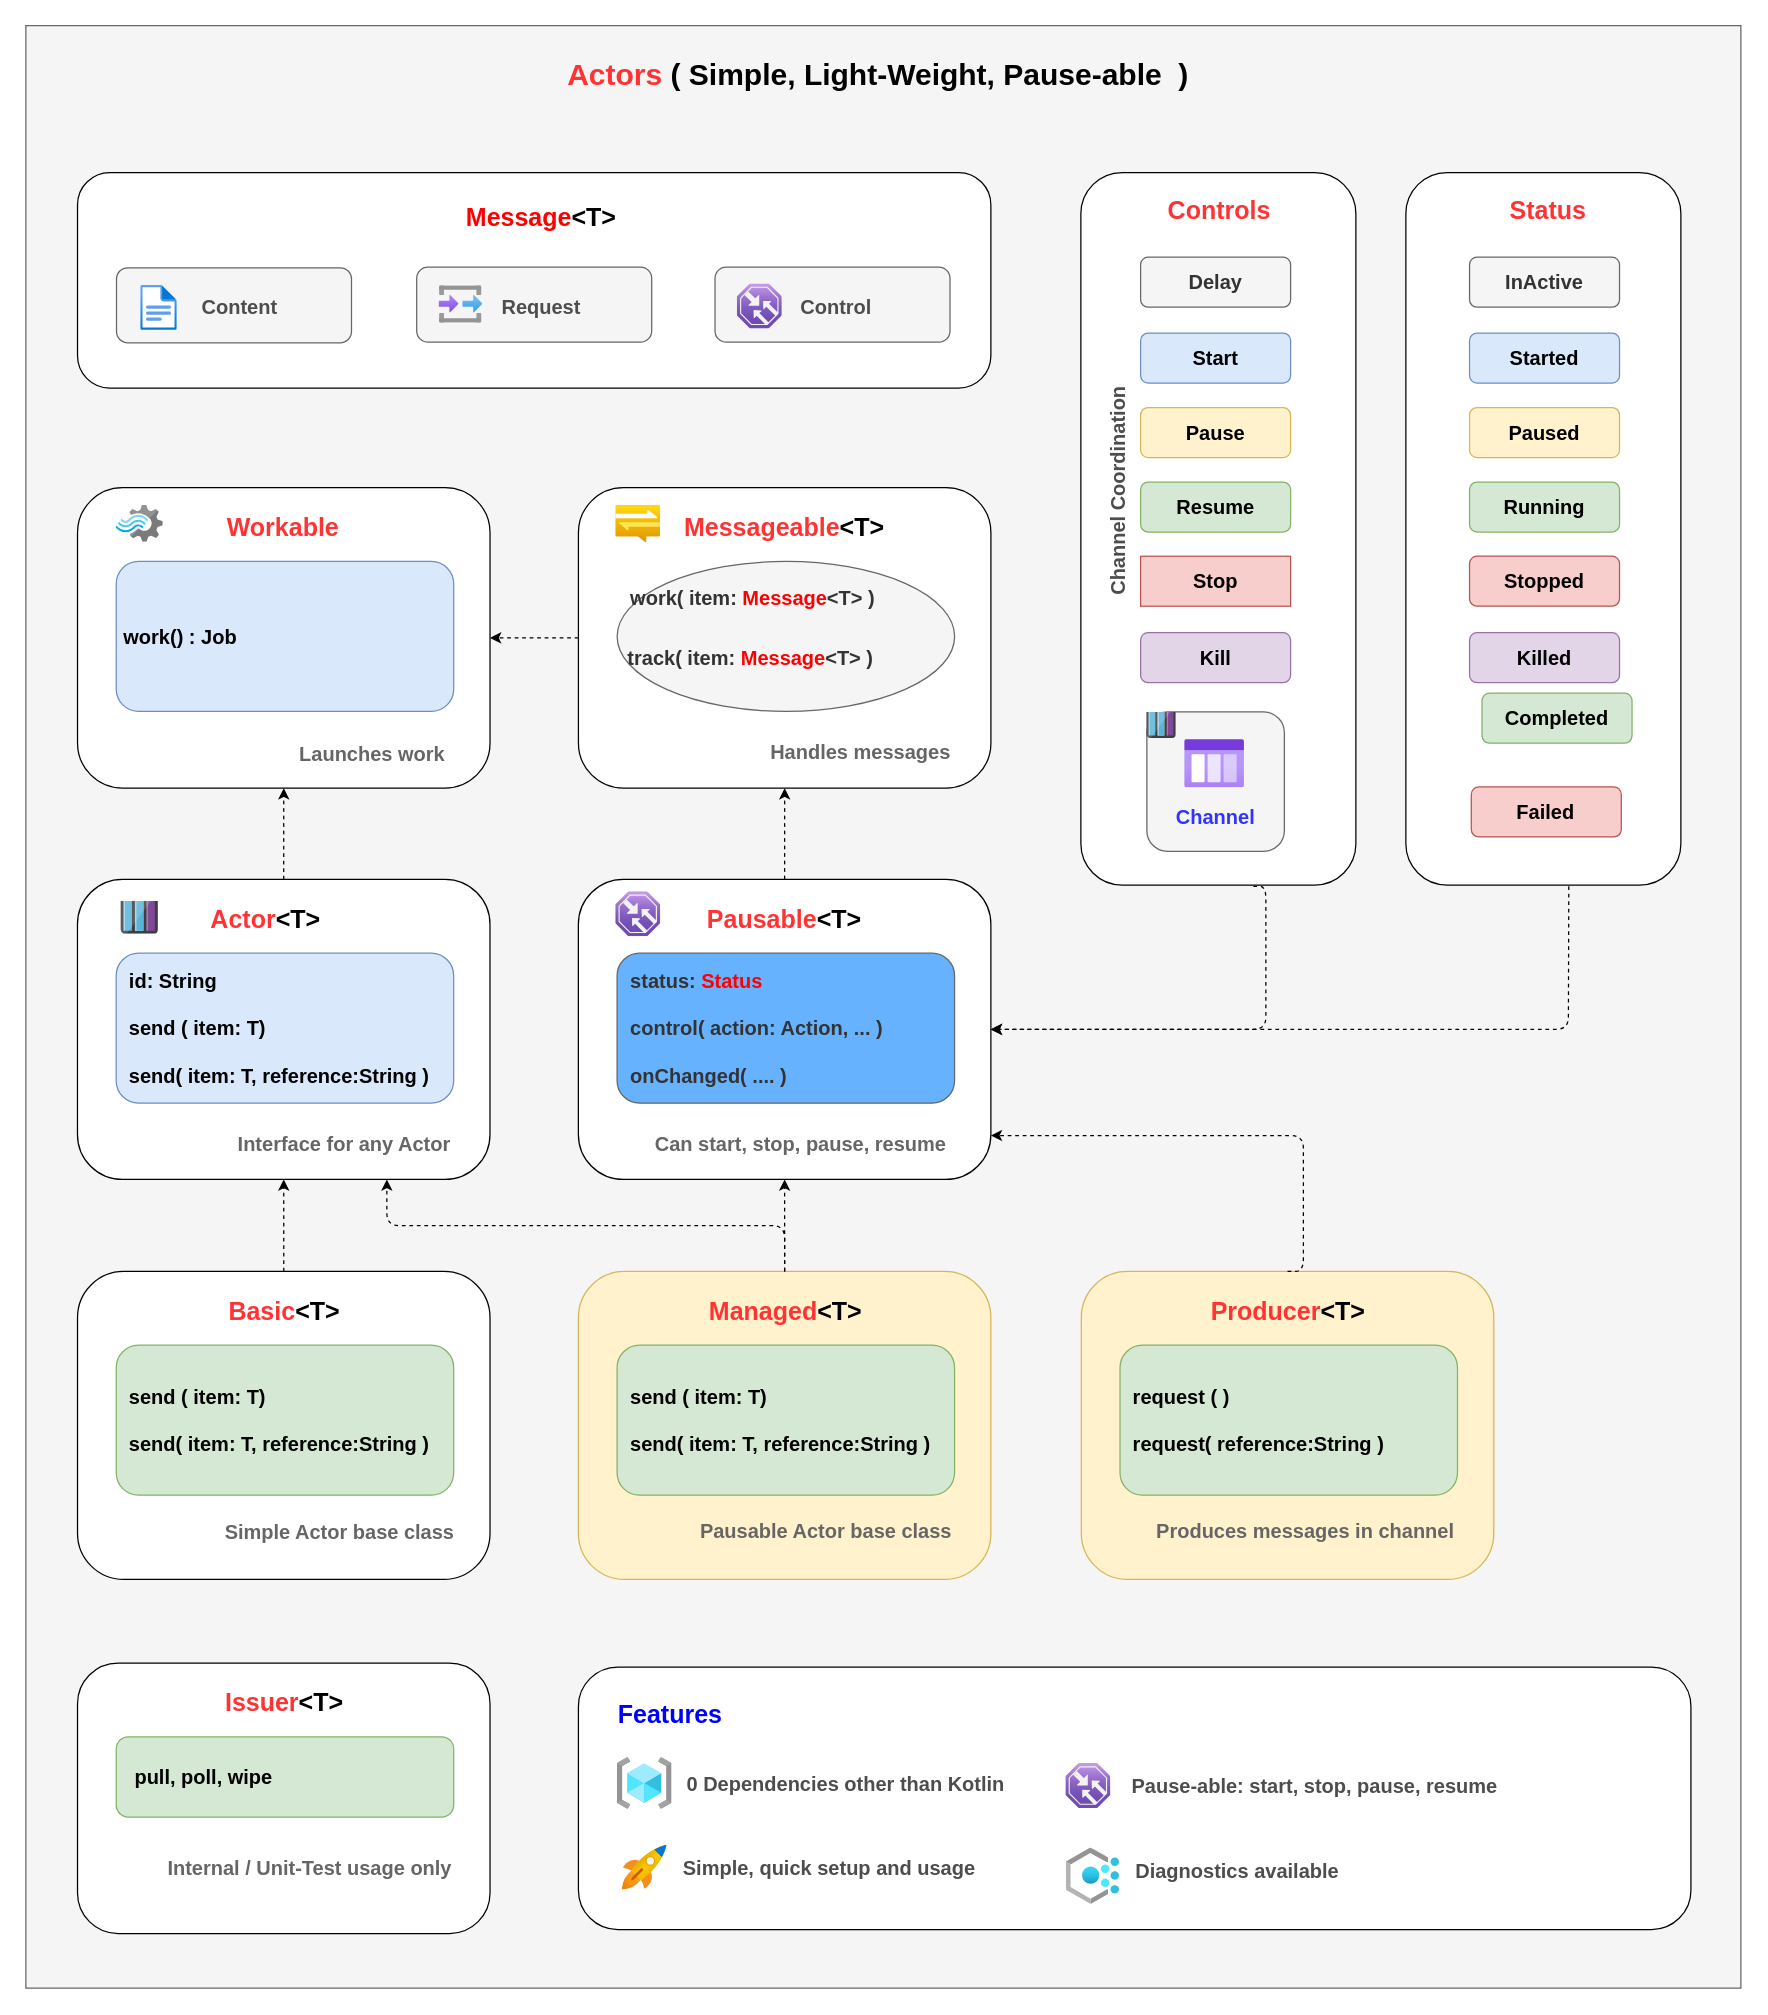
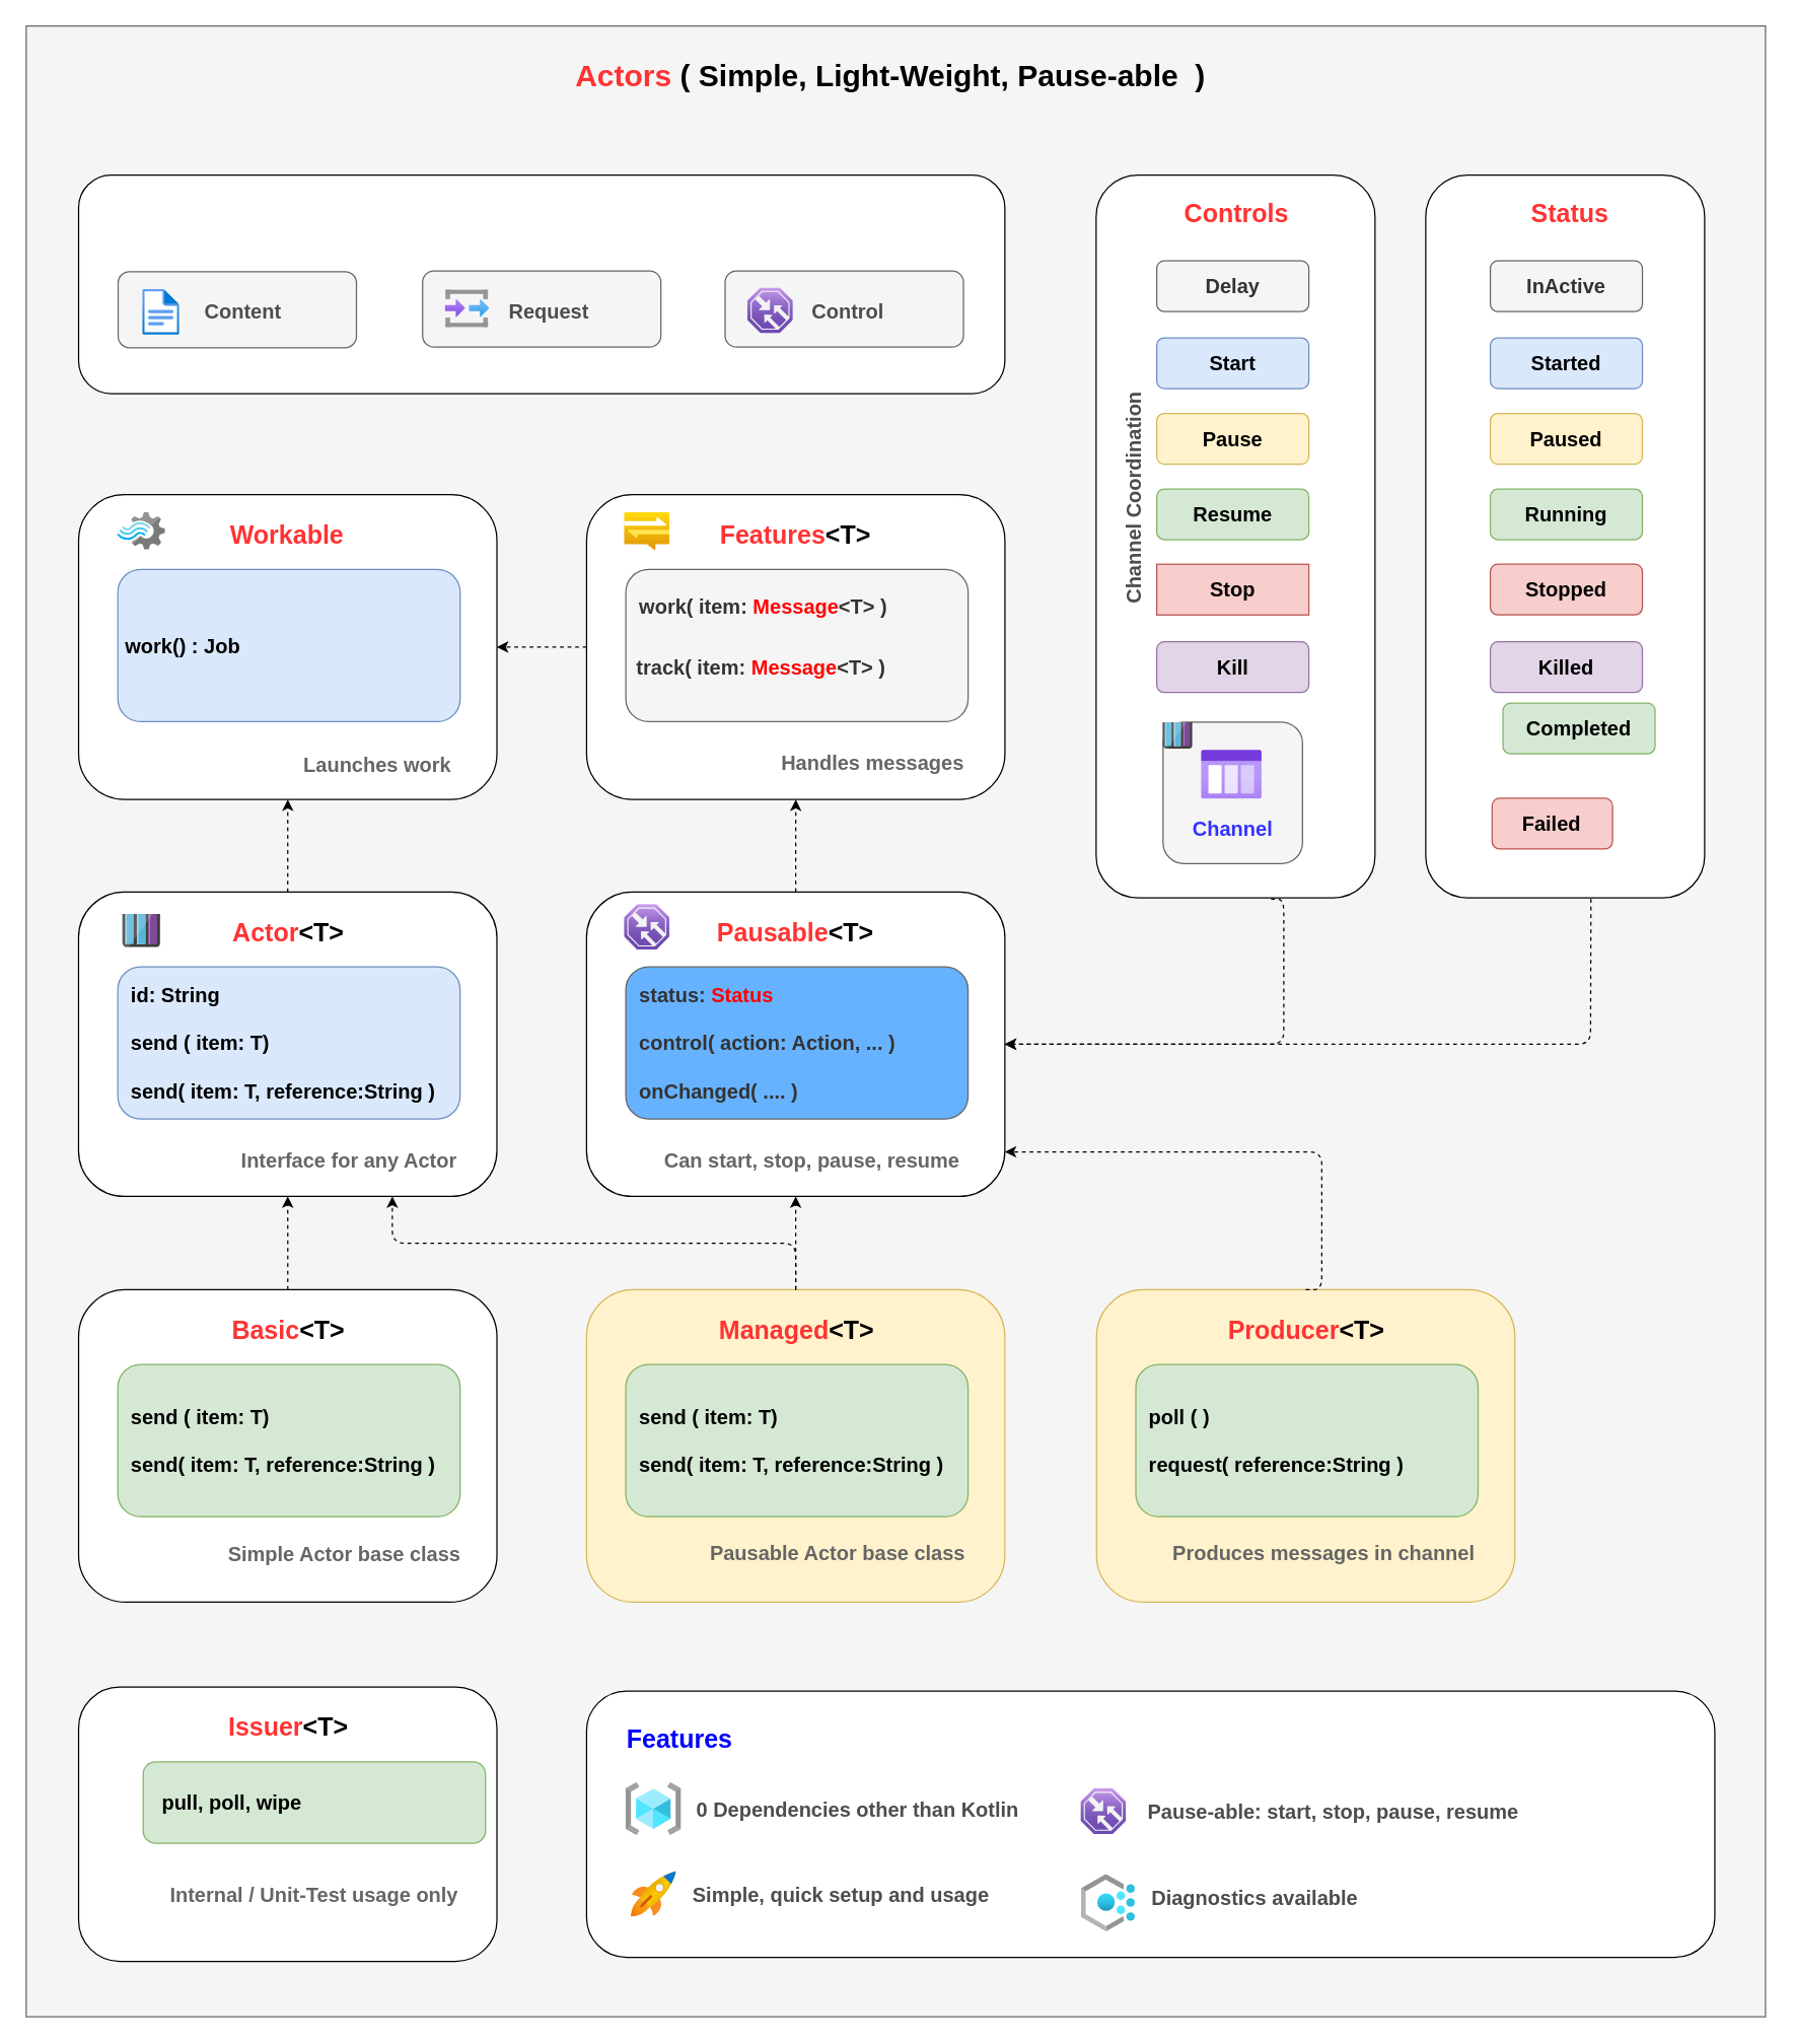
- <mxCell id="10" value="&lt;font&gt;&lt;b&gt;&lt;span style=&quot;font-size: 20px&quot;&gt;&lt;font color=&quot;#ff0000&quot;&gt;Message&lt;/font&gt;&lt;font color=&quot;#000000&quot;&gt;&amp;lt;T&amp;gt;&lt;/font&gt;&lt;/span&gt;&lt;br&gt;&lt;/b&gt;&lt;/font&gt;" style="text;html=1;strokeColor=none;fillColor=none;align=center;verticalAlign=middle;whiteSpace=wrap;rounded=0;fontColor=#0000FF;" parent="1" vertex="1"><mxGeometry x="101.5" y="157.54" width="660.5" height="30" as="geometry" /></mxCell>
- <mxCell id="23" value="&lt;font size=&quot;1&quot;&gt;&lt;b style=&quot;font-size: 20px&quot;&gt;&lt;font color=&quot;#ff3333&quot;&gt;Messageable&lt;/font&gt;&amp;lt;T&amp;gt;&lt;/b&gt;&lt;/font&gt;" style="text;html=1;strokeColor=none;fillColor=none;align=center;verticalAlign=middle;whiteSpace=wrap;rounded=0;" vertex="1" parent="1"><mxGeometry x="492.04" y="405.53" width="270" height="30" as="geometry" /></mxCell>
+ <mxCell id="23" value="&lt;font size=&quot;1&quot;&gt;&lt;b style=&quot;font-size: 20px&quot;&gt;&lt;font color=&quot;#ff3333&quot;&gt;Features&lt;/font&gt;&amp;lt;T&amp;gt;&lt;/b&gt;&lt;/font&gt;" style="text;html=1;strokeColor=none;fillColor=none;align=center;verticalAlign=middle;whiteSpace=wrap;rounded=0;" vertex="1" parent="1"><mxGeometry x="492.04" y="405.53" width="270" height="30" as="geometry" /></mxCell>
- <mxCell id="24" value="&lt;span style=&quot;font-size: 16px&quot;&gt;&lt;b&gt;&amp;nbsp; work( item: &lt;font color=&quot;#ff0000&quot;&gt;Message&lt;/font&gt;&amp;lt;T&amp;gt; )&amp;nbsp;&lt;br&gt;&lt;/b&gt;&lt;/span&gt;&lt;br&gt;&lt;br&gt;&amp;nbsp;&amp;nbsp;&lt;b style=&quot;font-size: 16px&quot;&gt;track( item: &lt;font color=&quot;#ff0000&quot;&gt;Message&lt;/font&gt;&amp;lt;T&amp;gt; )&amp;nbsp;&lt;/b&gt;&lt;br&gt;&amp;nbsp; &amp;nbsp;" style="ellipse;whiteSpace=wrap;html=1;align=left;fillColor=#f5f5f5;strokeColor=#666666;fontColor=#333333;" vertex="1" parent="1"><mxGeometry x="493" y="448.63" width="270" height="120" as="geometry" /></mxCell>
+ <mxCell id="24" value="&lt;span style=&quot;font-size: 16px&quot;&gt;&lt;b&gt;&amp;nbsp; work( item: &lt;font color=&quot;#ff0000&quot;&gt;Message&lt;/font&gt;&amp;lt;T&amp;gt; )&amp;nbsp;&lt;br&gt;&lt;/b&gt;&lt;/span&gt;&lt;br&gt;&lt;br&gt;&amp;nbsp;&amp;nbsp;&lt;b style=&quot;font-size: 16px&quot;&gt;track( item: &lt;font color=&quot;#ff0000&quot;&gt;Message&lt;/font&gt;&amp;lt;T&amp;gt; )&amp;nbsp;&lt;/b&gt;&lt;br&gt;&amp;nbsp; &amp;nbsp;" style="rounded=1;whiteSpace=wrap;html=1;align=left;fillColor=#f5f5f5;strokeColor=#666666;fontColor=#333333;" vertex="1" parent="1"><mxGeometry x="493" y="448.63" width="270" height="120" as="geometry" /></mxCell>
- <mxCell id="44" value="&lt;span style=&quot;font-size: 16px&quot;&gt;&lt;b&gt;Failed&lt;/b&gt;&lt;/span&gt;" style="rounded=1;whiteSpace=wrap;html=1;fillColor=#f8cecc;strokeColor=#b85450;" vertex="1" parent="1"><mxGeometry x="1176.34" y="629.03" width="120" height="40" as="geometry" /></mxCell>
+ <mxCell id="44" value="&lt;span style=&quot;font-size: 16px&quot;&gt;&lt;b&gt;Failed&lt;/b&gt;&lt;/span&gt;" style="rounded=1;whiteSpace=wrap;html=1;fillColor=#f8cecc;strokeColor=#b85450;" vertex="1" parent="1"><mxGeometry x="1176.34" y="629.03" width="95" height="40" as="geometry" /></mxCell>
- <mxCell id="7" value="&lt;font size=&quot;1&quot;&gt;&lt;b style=&quot;font-size: 20px&quot;&gt;&lt;font color=&quot;#ff3333&quot;&gt;Actor&lt;/font&gt;&amp;lt;T&amp;gt;&lt;/b&gt;&lt;/font&gt;" style="text;html=1;strokeColor=none;fillColor=none;align=center;verticalAlign=middle;whiteSpace=wrap;rounded=0;" parent="1" vertex="1"><mxGeometry x="177.24" y="718.9" width="70" height="30" as="geometry" /></mxCell>
+ <mxCell id="7" value="&lt;font size=&quot;1&quot;&gt;&lt;b style=&quot;font-size: 20px&quot;&gt;&lt;font color=&quot;#ff3333&quot;&gt;Actor&lt;/font&gt;&amp;lt;T&amp;gt;&lt;/b&gt;&lt;/font&gt;" style="text;html=1;strokeColor=none;fillColor=none;align=center;verticalAlign=middle;whiteSpace=wrap;rounded=0;" parent="1" vertex="1"><mxGeometry x="192.24" y="718.9" width="70" height="30" as="geometry" /></mxCell>
- <mxCell id="53" value="&lt;font style=&quot;font-size: 16px&quot;&gt;&lt;b&gt;&amp;nbsp; request ( )&lt;br&gt;&lt;br&gt;&amp;nbsp; request( reference:String )&amp;nbsp;&lt;/b&gt;&lt;/font&gt;" style="rounded=1;whiteSpace=wrap;html=1;align=left;fillColor=#d5e8d4;strokeColor=#82b366;" vertex="1" parent="1"><mxGeometry x="895.3" y="1075.66" width="270" height="120" as="geometry" /></mxCell>
+ <mxCell id="53" value="&lt;font style=&quot;font-size: 16px&quot;&gt;&lt;b&gt;&amp;nbsp; poll ( )&lt;br&gt;&lt;br&gt;&amp;nbsp; request( reference:String )&amp;nbsp;&lt;/b&gt;&lt;/font&gt;" style="rounded=1;whiteSpace=wrap;html=1;align=left;fillColor=#d5e8d4;strokeColor=#82b366;" vertex="1" parent="1"><mxGeometry x="895.3" y="1075.66" width="270" height="120" as="geometry" /></mxCell>
- <mxCell id="88" value="&lt;font style=&quot;font-size: 16px&quot;&gt;&lt;b&gt;&amp;nbsp;&lt;br&gt;&lt;br&gt;&amp;nbsp; &amp;nbsp;pull, poll, wipe&amp;nbsp;&lt;br&gt;&lt;br&gt;&amp;nbsp;&amp;nbsp;&lt;br&gt;&lt;/b&gt;&lt;/font&gt;" style="rounded=1;whiteSpace=wrap;html=1;align=left;fillColor=#d5e8d4;strokeColor=#82b366;" vertex="1" parent="1"><mxGeometry x="92.28" y="1389" width="270" height="64.17" as="geometry" /></mxCell>
+ <mxCell id="88" value="&lt;font style=&quot;font-size: 16px&quot;&gt;&lt;b&gt;&amp;nbsp;&lt;br&gt;&lt;br&gt;&amp;nbsp; &amp;nbsp;pull, poll, wipe&amp;nbsp;&lt;br&gt;&lt;br&gt;&amp;nbsp;&amp;nbsp;&lt;br&gt;&lt;/b&gt;&lt;/font&gt;" style="rounded=1;whiteSpace=wrap;html=1;align=left;fillColor=#d5e8d4;strokeColor=#82b366;" vertex="1" parent="1"><mxGeometry x="112.28" y="1389" width="270" height="64.17" as="geometry" /></mxCell>
